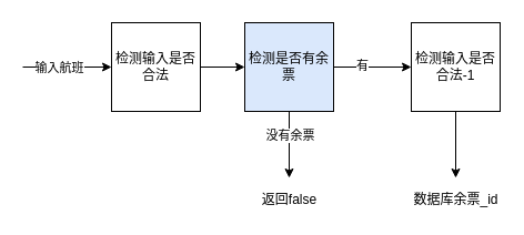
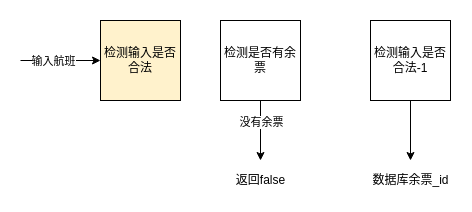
- <mxCell id="5" value="检测输入是否合法" style="whiteSpace=wrap;html=1;aspect=fixed;" vertex="1" parent="1"><mxGeometry x="100" y="20" width="80" height="80" as="geometry" /></mxCell>
+ <mxCell id="5" value="检测输入是否合法" style="whiteSpace=wrap;html=1;aspect=fixed;fillColor=#fff2cc;" vertex="1" parent="1"><mxGeometry x="100" y="20" width="80" height="80" as="geometry" /></mxCell>
- <mxCell id="4" style="edgeStyle=none;html=1;" edge="1" parent="1" source="5" target="10"><mxGeometry relative="1" as="geometry"><mxPoint x="230" y="60" as="targetPoint" /></mxGeometry></mxCell>
- <mxCell id="10" value="检测是否有余票" style="whiteSpace=wrap;html=1;aspect=fixed;fillColor=#dae8fc;" vertex="1" parent="1"><mxGeometry x="220" y="20" width="80" height="80" as="geometry" /></mxCell>
+ <mxCell id="10" value="检测是否有余票" style="whiteSpace=wrap;html=1;aspect=fixed;" vertex="1" parent="1"><mxGeometry x="220" y="20" width="80" height="80" as="geometry" /></mxCell>
- <mxCell id="6" style="edgeStyle=none;html=1;" edge="1" parent="1" source="10" target="12"><mxGeometry relative="1" as="geometry"><mxPoint x="340" y="60" as="targetPoint" /></mxGeometry></mxCell>
- <mxCell id="7" value="有" style="edgeLabel;html=1;align=center;verticalAlign=middle;resizable=0;points=[];" vertex="1" connectable="0" parent="6"><mxGeometry x="-0.275" y="2" relative="1" as="geometry"><mxPoint as="offset" /></mxGeometry></mxCell>
